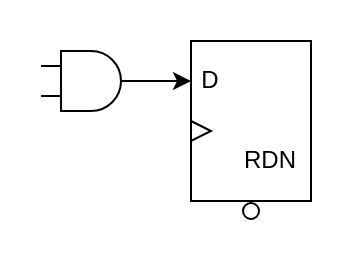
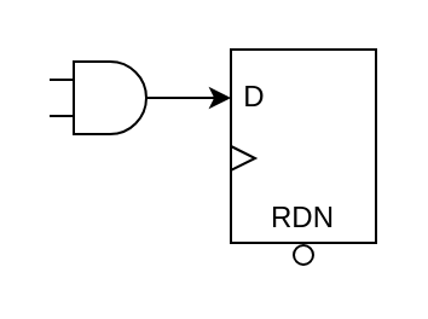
- <mxCell id="7" value="RDN" style="text;html=1;align=center;verticalAlign=middle;whiteSpace=wrap;rounded=0;connectable=0;" vertex="1" parent="2"><mxGeometry x="25" y="50" width="30" height="20" as="geometry" /></mxCell>
+ <mxCell id="7" value="RDN" style="text;html=1;align=center;verticalAlign=middle;whiteSpace=wrap;rounded=0;connectable=0;" vertex="1" parent="2"><mxGeometry x="15" y="60" width="30" height="20" as="geometry" /></mxCell>
